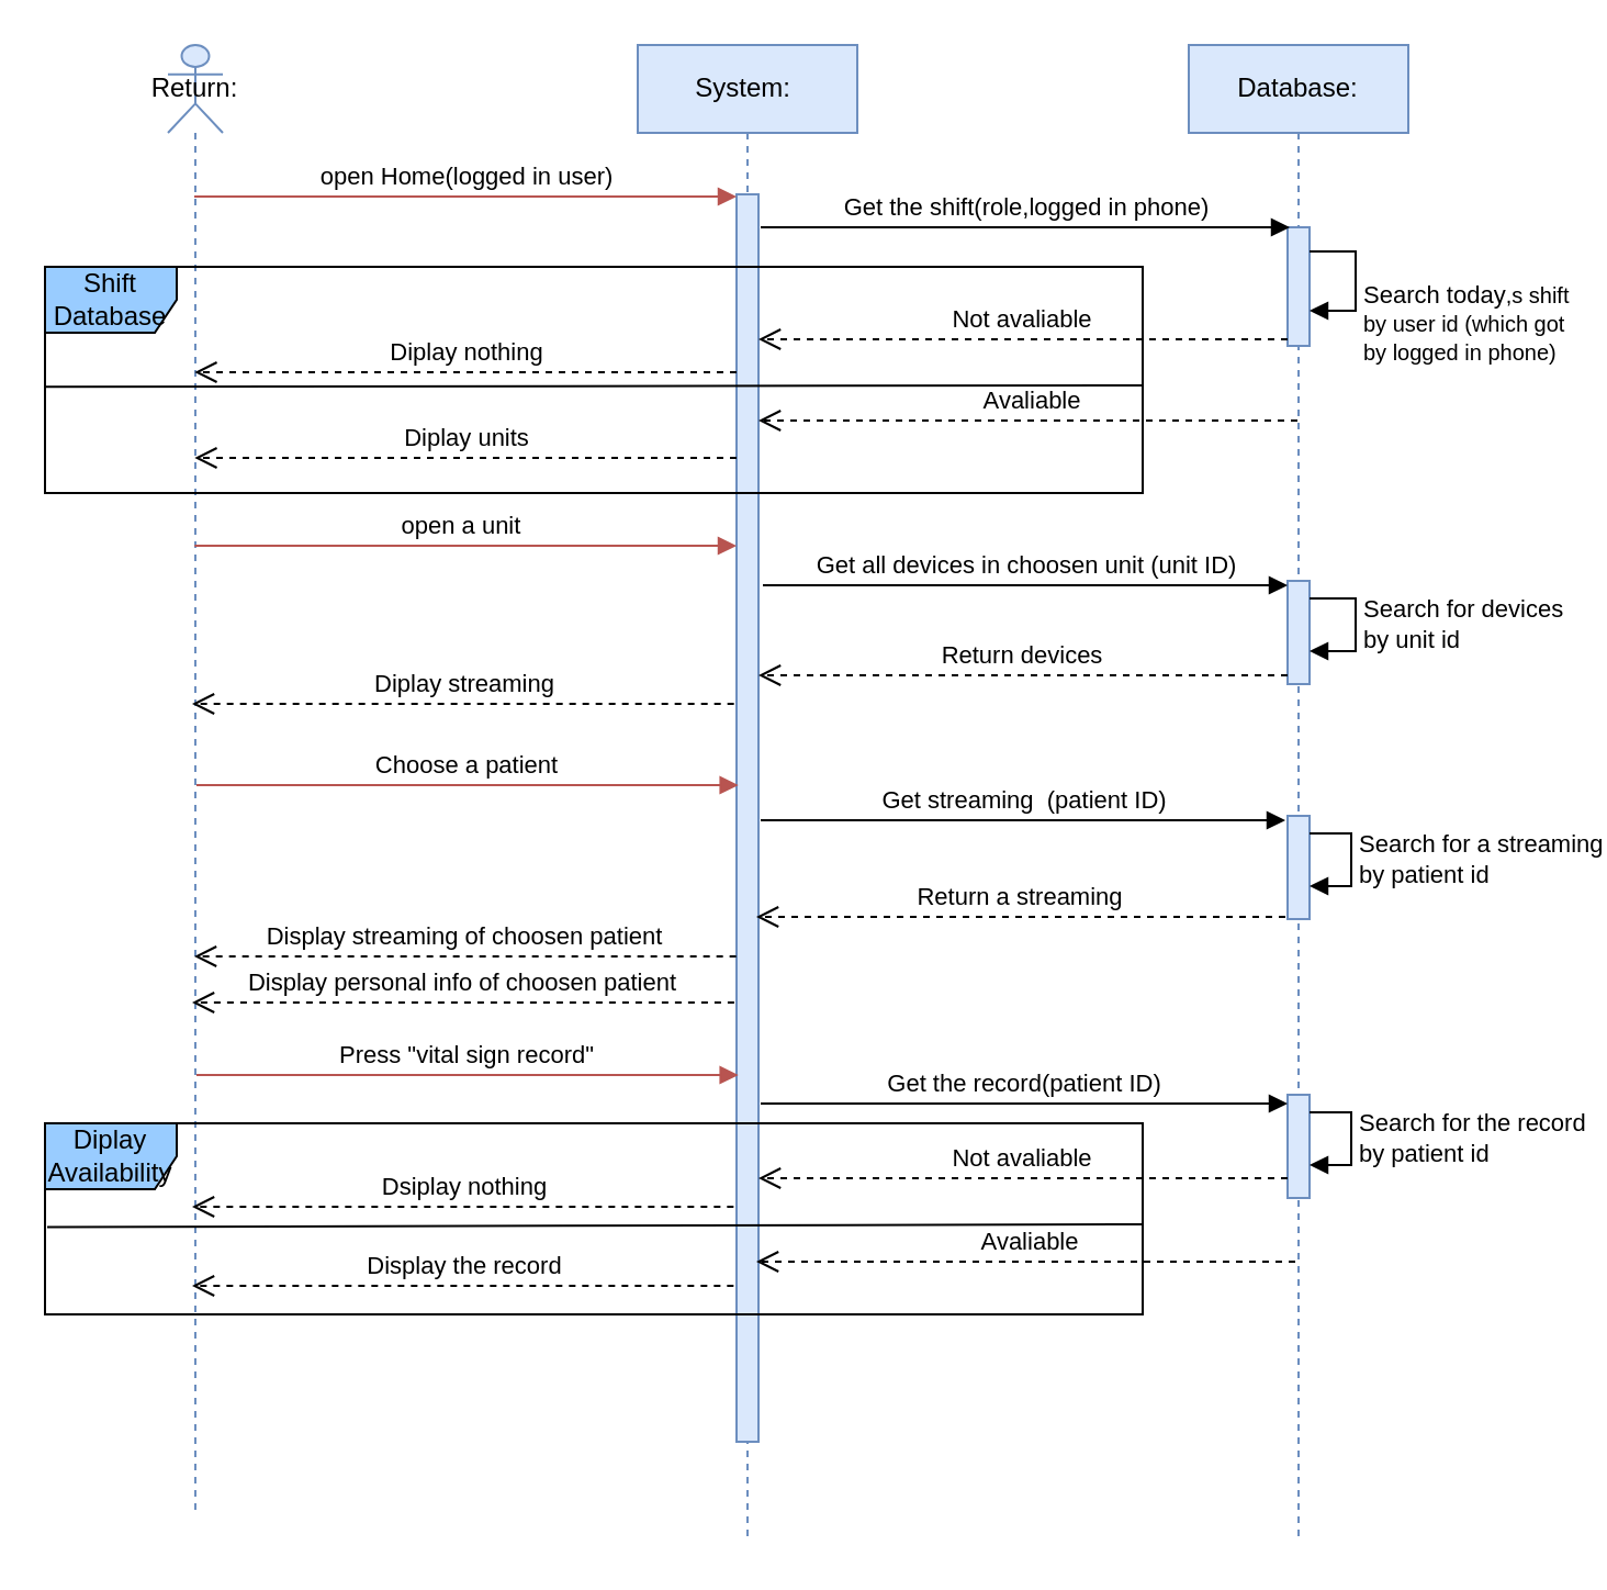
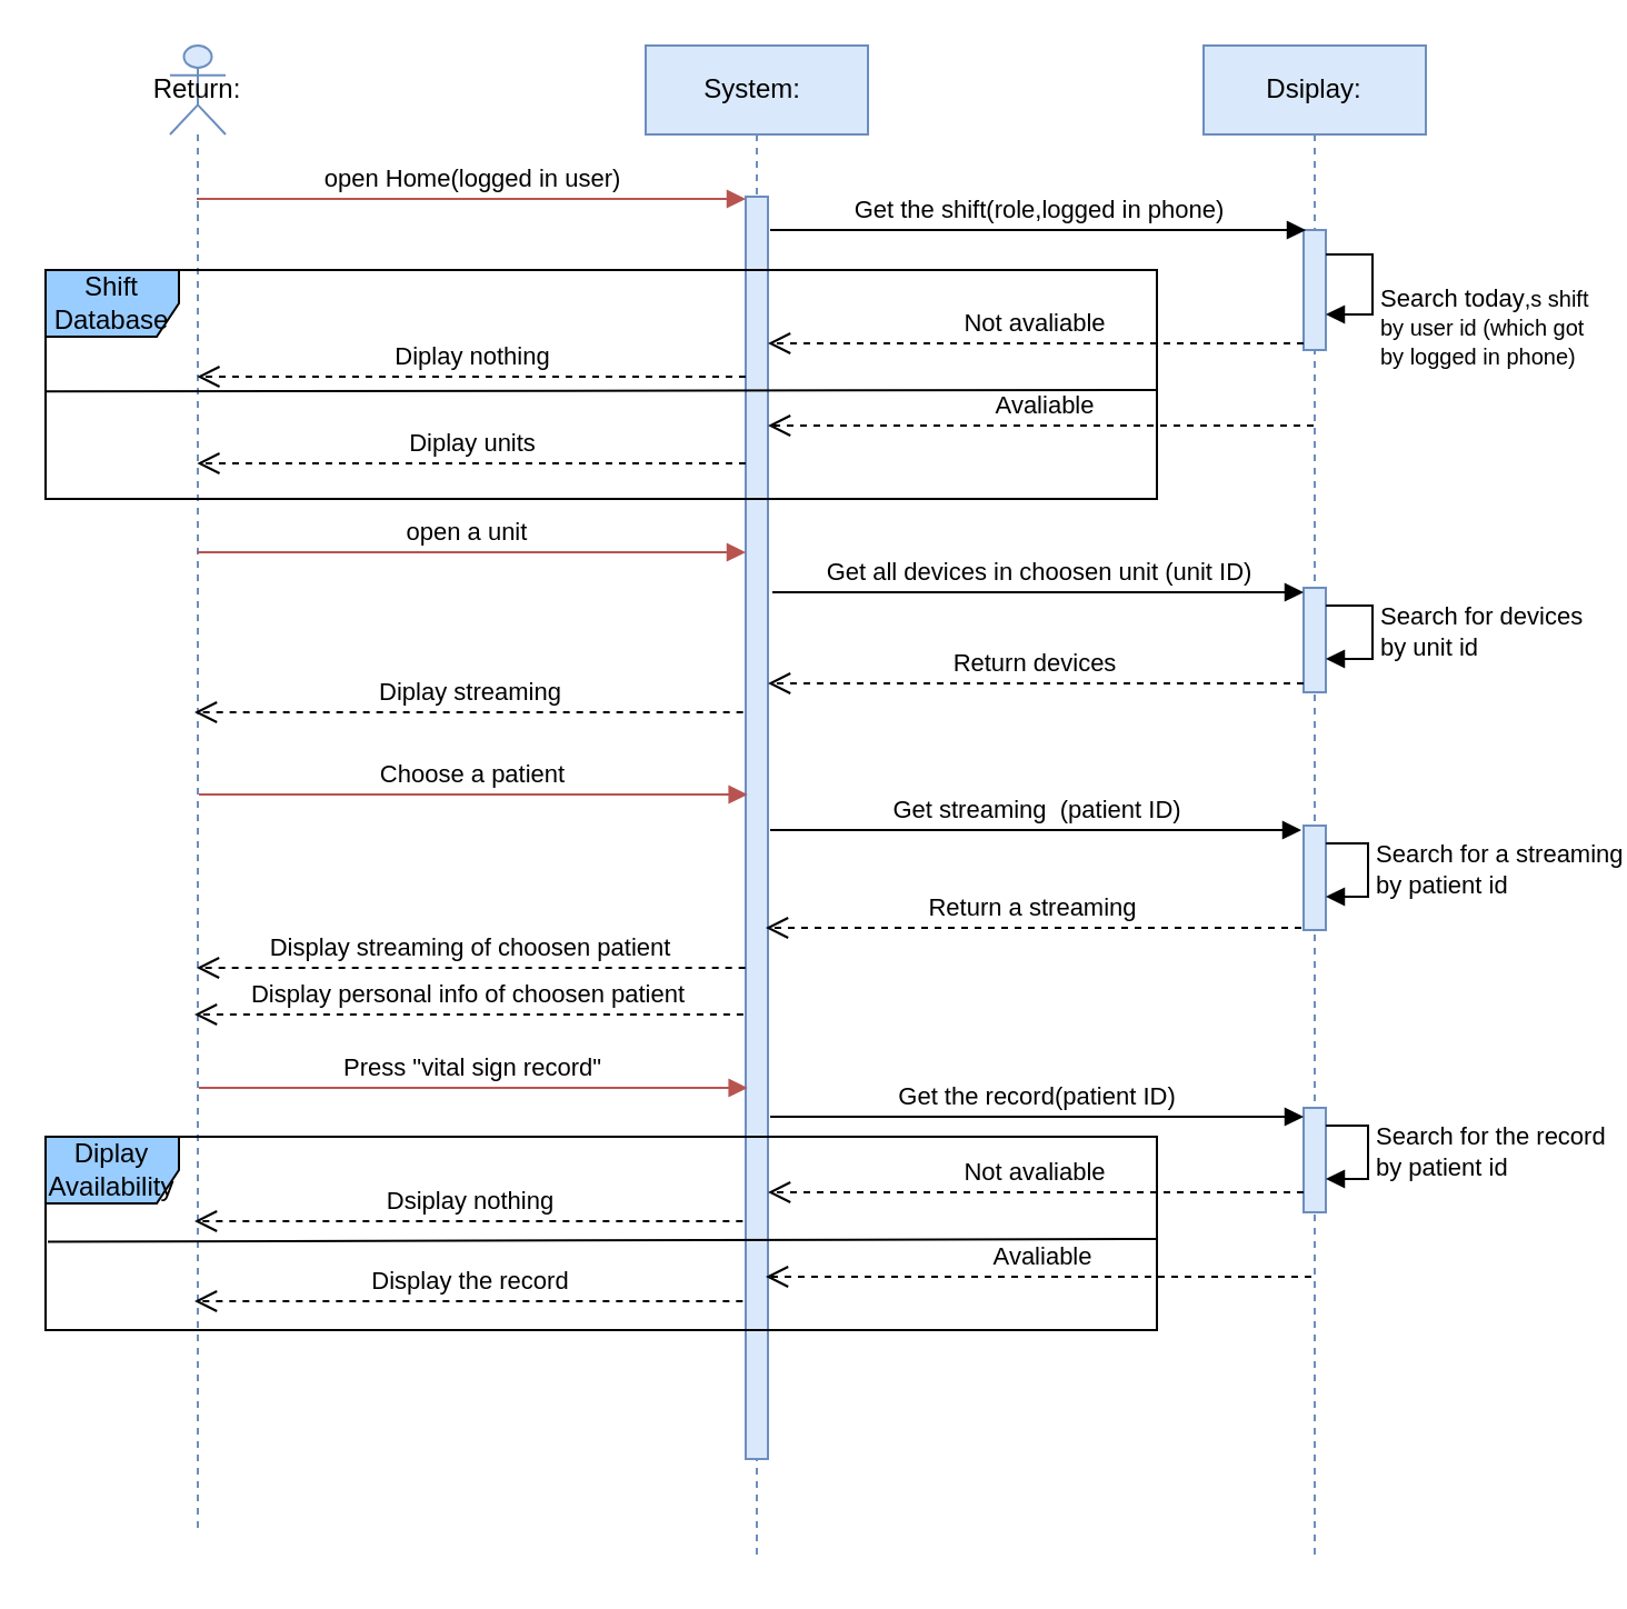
- <mxCell id="5" value="Database:" style="shape=umlLifeline;perimeter=lifelinePerimeter;whiteSpace=wrap;html=1;container=1;dropTarget=0;collapsible=0;recursiveResize=0;outlineConnect=0;portConstraint=eastwest;newEdgeStyle={&quot;curved&quot;:0,&quot;rounded&quot;:0};fillColor=#dae8fc;strokeColor=#6c8ebf;" parent="1" vertex="1"><mxGeometry x="541" y="20" width="100" height="681" as="geometry" /></mxCell>
+ <mxCell id="5" value="Dsiplay:" style="shape=umlLifeline;perimeter=lifelinePerimeter;whiteSpace=wrap;html=1;container=1;dropTarget=0;collapsible=0;recursiveResize=0;outlineConnect=0;portConstraint=eastwest;newEdgeStyle={&quot;curved&quot;:0,&quot;rounded&quot;:0};fillColor=#dae8fc;strokeColor=#6c8ebf;" parent="1" vertex="1"><mxGeometry x="541" y="20" width="100" height="681" as="geometry" /></mxCell>
